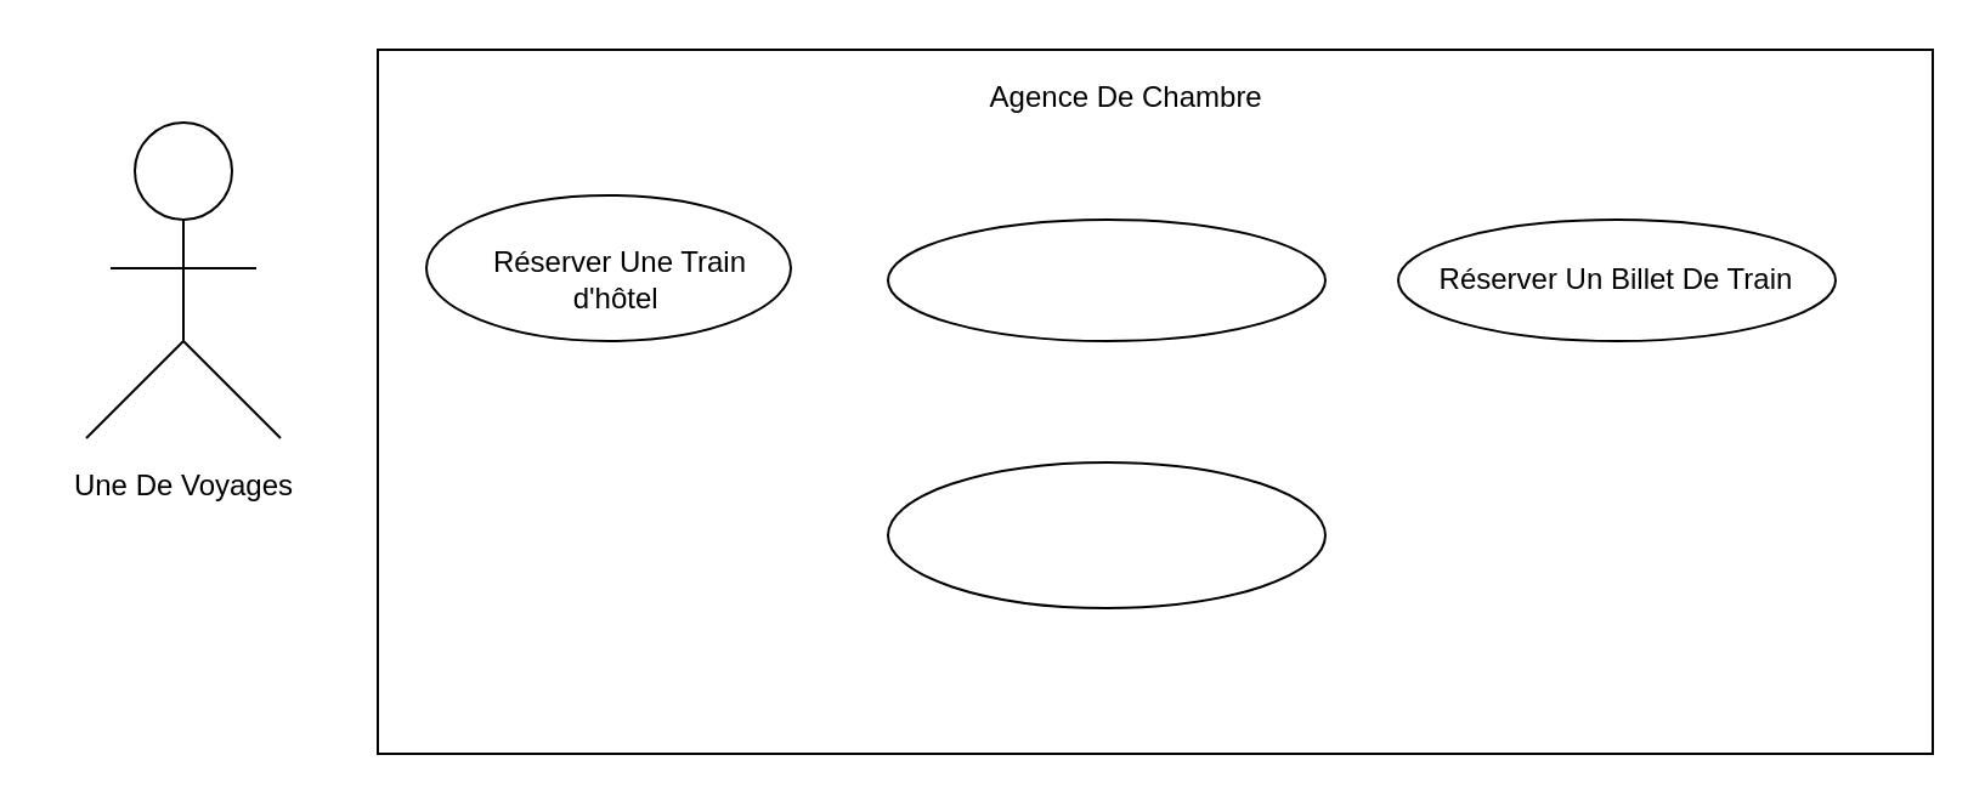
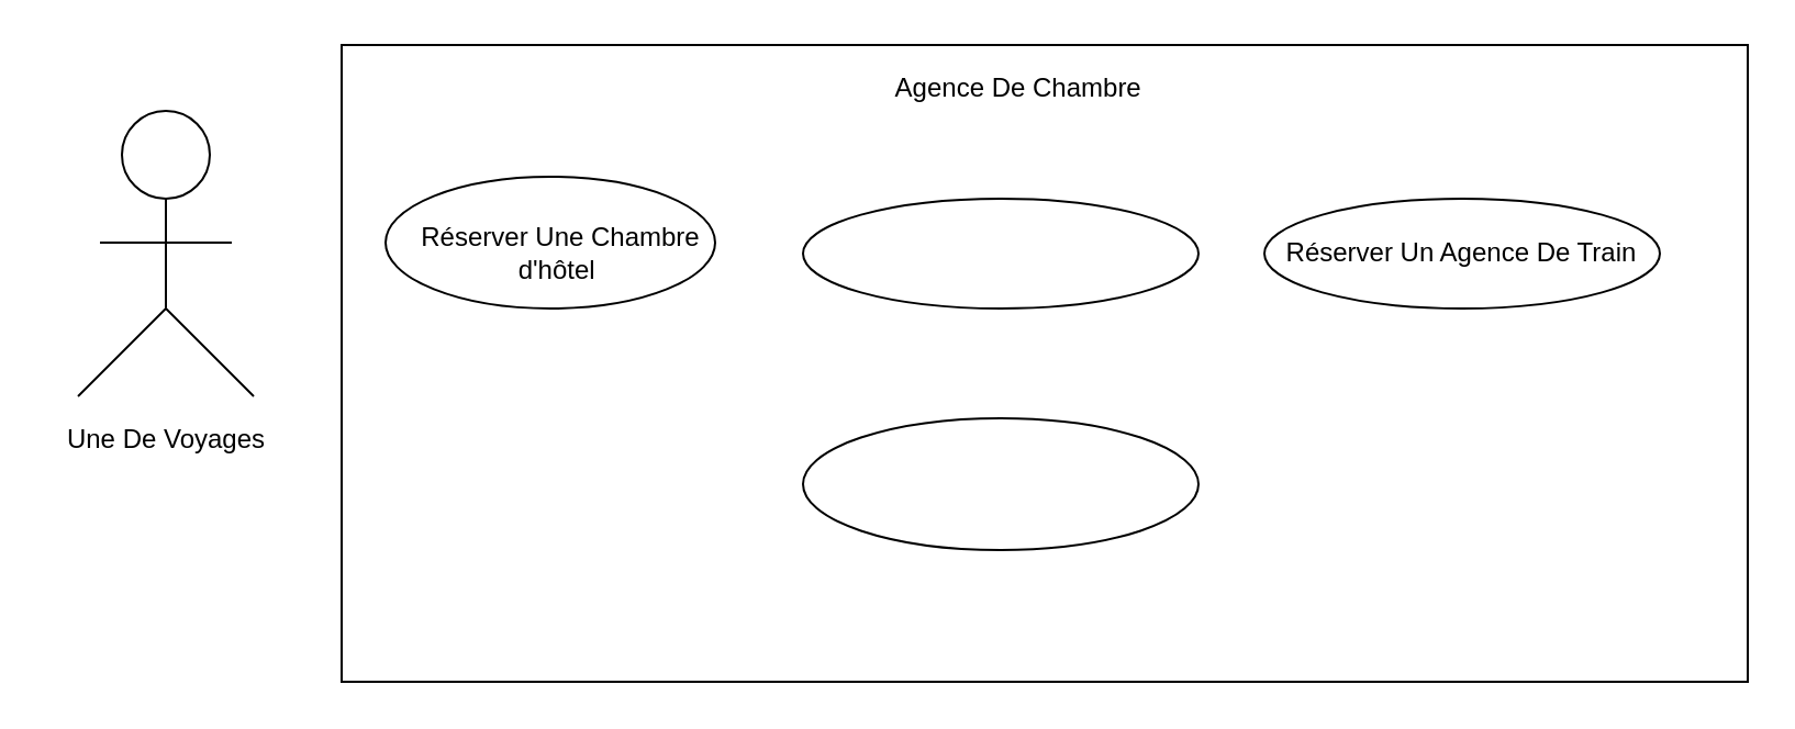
- <mxCell id="11" value="Réserver Une Train d'hôtel&amp;nbsp;" style="text;html=1;strokeColor=none;fillColor=none;align=center;verticalAlign=middle;whiteSpace=wrap;rounded=0;" vertex="1" parent="1"><mxGeometry x="185" y="110" width="140" height="10" as="geometry" /></mxCell>
+ <mxCell id="11" value="Réserver Une Chambre d'hôtel&amp;nbsp;" style="text;html=1;strokeColor=none;fillColor=none;align=center;verticalAlign=middle;whiteSpace=wrap;rounded=0;" vertex="1" parent="1"><mxGeometry x="185" y="110" width="140" height="10" as="geometry" /></mxCell>
- <mxCell id="14" value="Réserver Un Billet De Train" style="text;html=1;strokeColor=none;fillColor=none;align=center;verticalAlign=middle;whiteSpace=wrap;rounded=0;" vertex="1" parent="1"><mxGeometry x="560" y="105" width="210" height="20" as="geometry" /></mxCell>
+ <mxCell id="14" value="Réserver Un Agence De Train" style="text;html=1;strokeColor=none;fillColor=none;align=center;verticalAlign=middle;whiteSpace=wrap;rounded=0;" vertex="1" parent="1"><mxGeometry x="560" y="105" width="210" height="20" as="geometry" /></mxCell>
